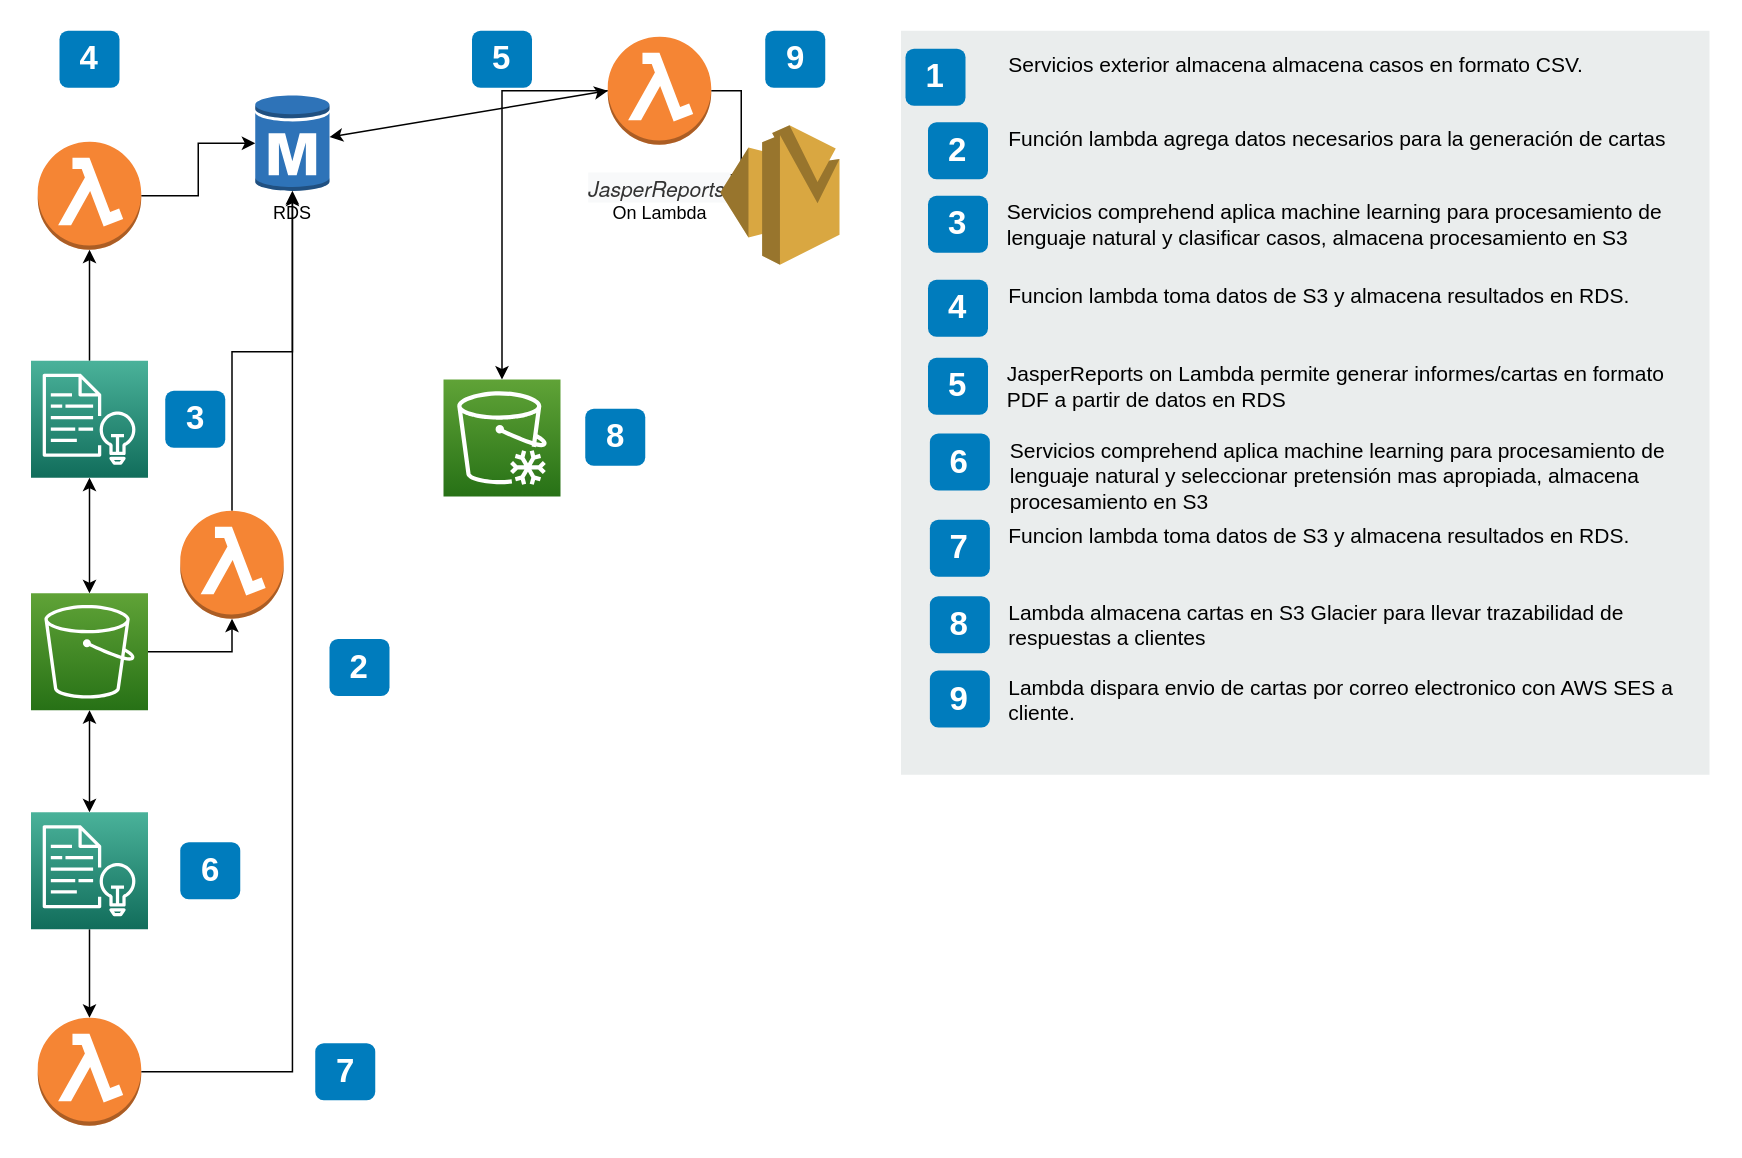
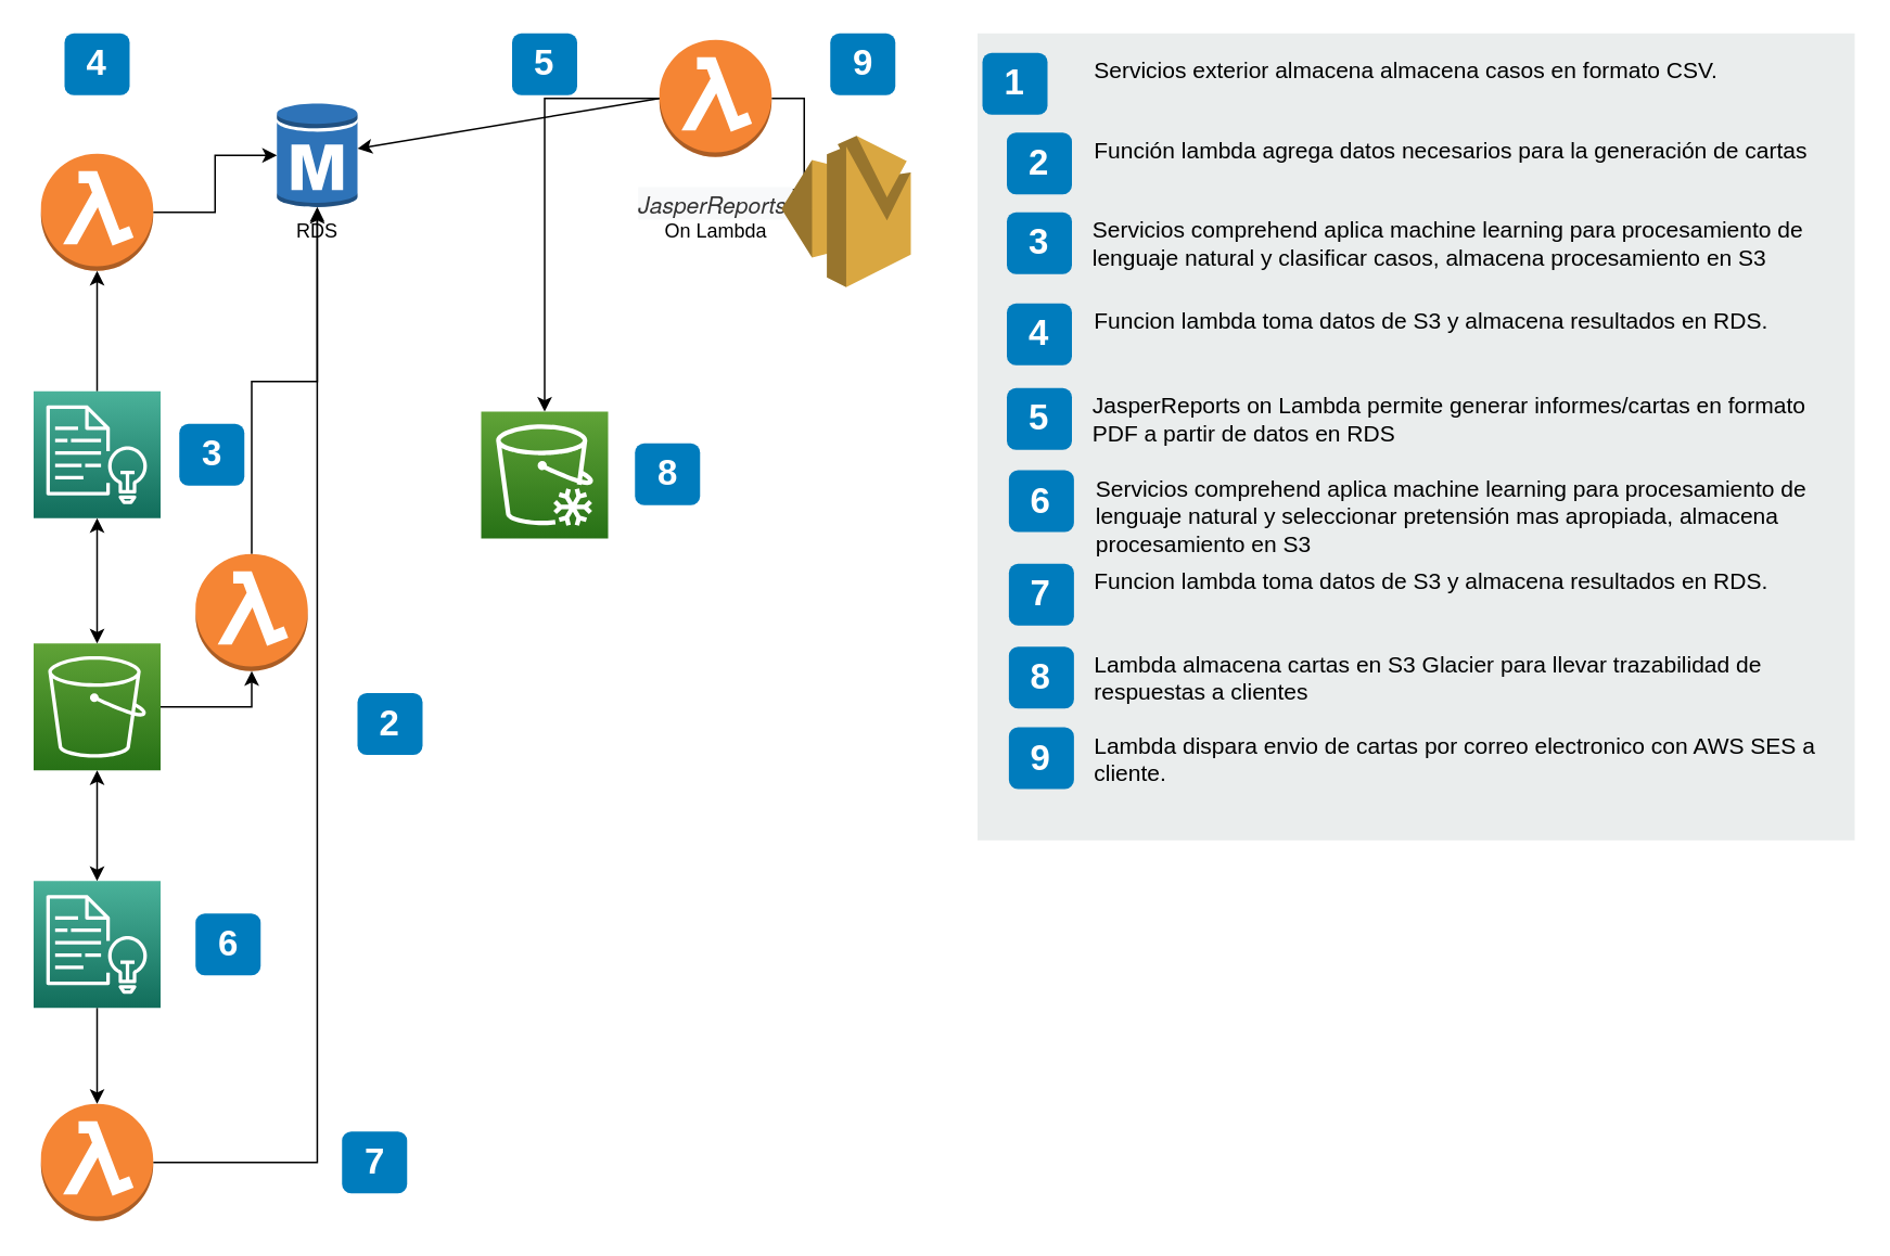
- <mxCell id="33" value="" style="endArrow=classic;startArrow=classic;html=1;rounded=0;entryX=0;entryY=0.5;entryDx=0;entryDy=0;entryPerimeter=0;" edge="1" parent="1" source="21" target="24"><mxGeometry width="50" height="50" relative="1" as="geometry"><mxPoint x="239.5" y="160" as="sourcePoint" /><mxPoint x="289.5" y="110" as="targetPoint" /></mxGeometry></mxCell>
+ <mxCell id="33" value="" style="endArrow=none;startArrow=classic;html=1;rounded=0;entryX=0;entryY=0.5;entryDx=0;entryDy=0;entryPerimeter=0;" edge="1" parent="1" source="21" target="24"><mxGeometry width="50" height="50" relative="1" as="geometry"><mxPoint x="239.5" y="160" as="sourcePoint" /><mxPoint x="289.5" y="110" as="targetPoint" /></mxGeometry></mxCell>
